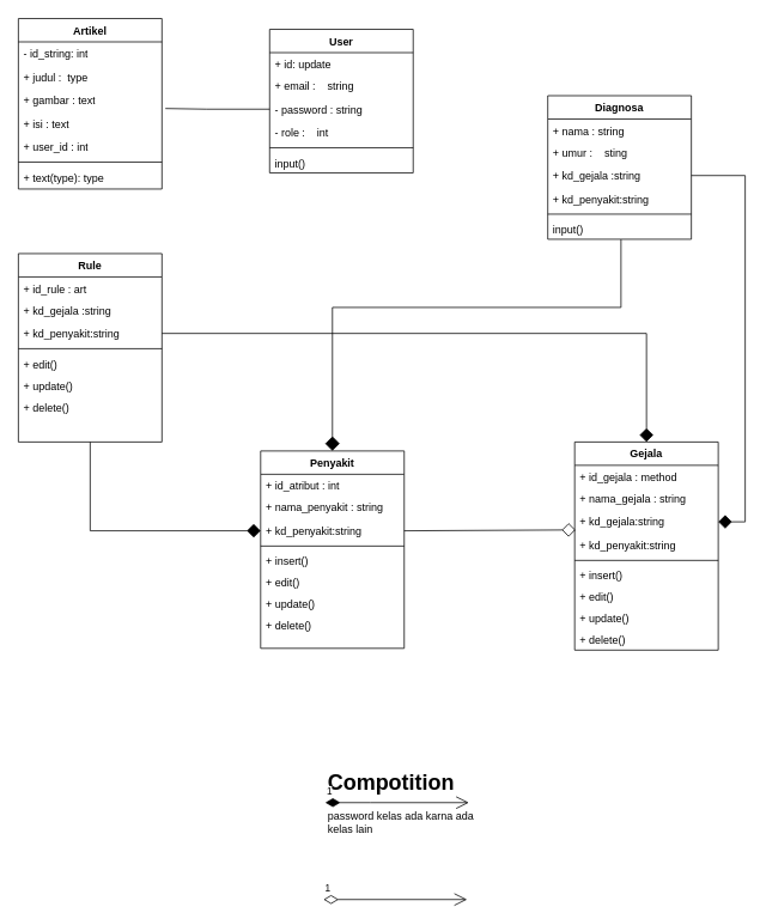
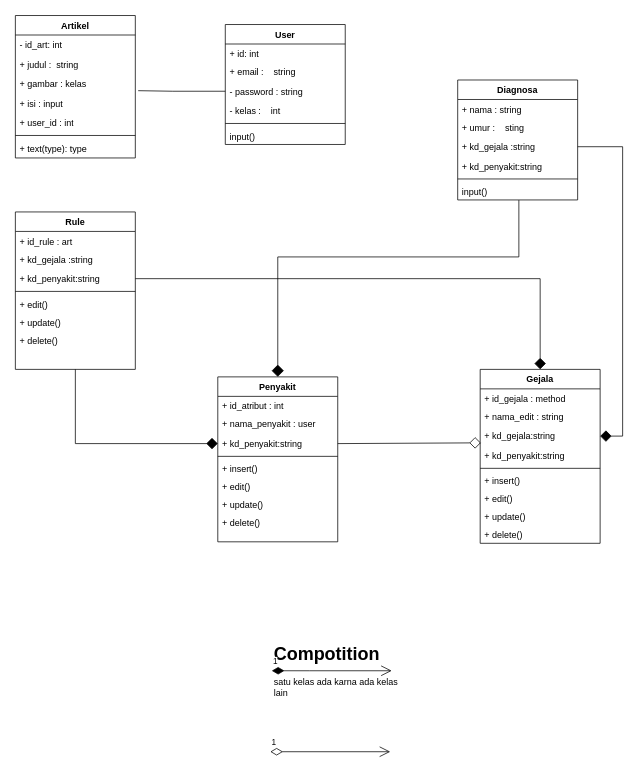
- <mxCell id="49" value="- id_string: int" style="text;strokeColor=none;fillColor=none;align=left;verticalAlign=top;spacingLeft=4;spacingRight=4;overflow=hidden;rotatable=0;points=[[0,0.5],[1,0.5]];portConstraint=eastwest;whiteSpace=wrap;html=1;" parent="48" vertex="1"><mxGeometry y="26" width="160" height="26" as="geometry" /></mxCell>
+ <mxCell id="49" value="- id_art: int" style="text;strokeColor=none;fillColor=none;align=left;verticalAlign=top;spacingLeft=4;spacingRight=4;overflow=hidden;rotatable=0;points=[[0,0.5],[1,0.5]];portConstraint=eastwest;whiteSpace=wrap;html=1;" parent="48" vertex="1"><mxGeometry y="26" width="160" height="26" as="geometry" /></mxCell>
- <mxCell id="3" value="+ id: update" style="text;align=left;verticalAlign=top;spacingLeft=4;spacingRight=4;overflow=hidden;rotatable=0;points=[[0,0.5],[1,0.5]];portConstraint=eastwest;" parent="2" vertex="1"><mxGeometry y="26" width="160" height="24" as="geometry" /></mxCell>
+ <mxCell id="3" value="+ id: int" style="text;align=left;verticalAlign=top;spacingLeft=4;spacingRight=4;overflow=hidden;rotatable=0;points=[[0,0.5],[1,0.5]];portConstraint=eastwest;" parent="2" vertex="1"><mxGeometry y="26" width="160" height="24" as="geometry" /></mxCell>
- <mxCell id="50" value="+ judul :&amp;nbsp; type" style="text;strokeColor=none;fillColor=none;align=left;verticalAlign=top;spacingLeft=4;spacingRight=4;overflow=hidden;rotatable=0;points=[[0,0.5],[1,0.5]];portConstraint=eastwest;whiteSpace=wrap;html=1;" parent="48" vertex="1"><mxGeometry y="52" width="160" height="26" as="geometry" /></mxCell>
+ <mxCell id="50" value="+ judul :&amp;nbsp; string" style="text;strokeColor=none;fillColor=none;align=left;verticalAlign=top;spacingLeft=4;spacingRight=4;overflow=hidden;rotatable=0;points=[[0,0.5],[1,0.5]];portConstraint=eastwest;whiteSpace=wrap;html=1;" parent="48" vertex="1"><mxGeometry y="52" width="160" height="26" as="geometry" /></mxCell>
- <mxCell id="51" value="+ gambar : text" style="text;strokeColor=none;fillColor=none;align=left;verticalAlign=top;spacingLeft=4;spacingRight=4;overflow=hidden;rotatable=0;points=[[0,0.5],[1,0.5]];portConstraint=eastwest;whiteSpace=wrap;html=1;" parent="48" vertex="1"><mxGeometry y="78" width="160" height="26" as="geometry" /></mxCell>
+ <mxCell id="51" value="+ gambar : kelas" style="text;strokeColor=none;fillColor=none;align=left;verticalAlign=top;spacingLeft=4;spacingRight=4;overflow=hidden;rotatable=0;points=[[0,0.5],[1,0.5]];portConstraint=eastwest;whiteSpace=wrap;html=1;" parent="48" vertex="1"><mxGeometry y="78" width="160" height="26" as="geometry" /></mxCell>
- <mxCell id="52" value="+ isi : text" style="text;strokeColor=none;fillColor=none;align=left;verticalAlign=top;spacingLeft=4;spacingRight=4;overflow=hidden;rotatable=0;points=[[0,0.5],[1,0.5]];portConstraint=eastwest;whiteSpace=wrap;html=1;" parent="48" vertex="1"><mxGeometry y="104" width="160" height="26" as="geometry" /></mxCell>
+ <mxCell id="52" value="+ isi : input" style="text;strokeColor=none;fillColor=none;align=left;verticalAlign=top;spacingLeft=4;spacingRight=4;overflow=hidden;rotatable=0;points=[[0,0.5],[1,0.5]];portConstraint=eastwest;whiteSpace=wrap;html=1;" parent="48" vertex="1"><mxGeometry y="104" width="160" height="26" as="geometry" /></mxCell>
- <mxCell id="6" value="- role :    int" style="text;align=left;verticalAlign=top;spacingLeft=4;spacingRight=4;overflow=hidden;rotatable=0;points=[[0,0.5],[1,0.5]];portConstraint=eastwest;rounded=0;shadow=0;html=0;" parent="2" vertex="1"><mxGeometry y="102" width="160" height="26" as="geometry" /></mxCell>
+ <mxCell id="6" value="- kelas :    int" style="text;align=left;verticalAlign=top;spacingLeft=4;spacingRight=4;overflow=hidden;rotatable=0;points=[[0,0.5],[1,0.5]];portConstraint=eastwest;rounded=0;shadow=0;html=0;" parent="2" vertex="1"><mxGeometry y="102" width="160" height="26" as="geometry" /></mxCell>
- <mxCell id="37" value="+ nama_gejala : string" style="text;align=left;verticalAlign=top;spacingLeft=4;spacingRight=4;overflow=hidden;rotatable=0;points=[[0,0.5],[1,0.5]];portConstraint=eastwest;rounded=0;shadow=0;html=0;" parent="35" vertex="1"><mxGeometry y="50" width="160" height="26" as="geometry" /></mxCell>
+ <mxCell id="37" value="+ nama_edit : string" style="text;align=left;verticalAlign=top;spacingLeft=4;spacingRight=4;overflow=hidden;rotatable=0;points=[[0,0.5],[1,0.5]];portConstraint=eastwest;rounded=0;shadow=0;html=0;" parent="35" vertex="1"><mxGeometry y="50" width="160" height="26" as="geometry" /></mxCell>
- <mxCell id="28" value="+ nama_penyakit : string" style="text;align=left;verticalAlign=top;spacingLeft=4;spacingRight=4;overflow=hidden;rotatable=0;points=[[0,0.5],[1,0.5]];portConstraint=eastwest;rounded=0;shadow=0;html=0;" parent="26" vertex="1"><mxGeometry y="50" width="160" height="26" as="geometry" /></mxCell>
+ <mxCell id="28" value="+ nama_penyakit : user" style="text;align=left;verticalAlign=top;spacingLeft=4;spacingRight=4;overflow=hidden;rotatable=0;points=[[0,0.5],[1,0.5]];portConstraint=eastwest;rounded=0;shadow=0;html=0;" parent="26" vertex="1"><mxGeometry y="50" width="160" height="26" as="geometry" /></mxCell>
- <mxCell id="56" value="&lt;h1&gt;Compotition&lt;/h1&gt;&lt;p&gt;password kelas ada karna ada kelas lain&lt;/p&gt;" style="text;html=1;strokeColor=none;fillColor=none;spacing=5;spacingTop=-20;whiteSpace=wrap;overflow=hidden;rounded=0;" parent="1" vertex="1"><mxGeometry x="360" y="852" width="190" height="120" as="geometry" /></mxCell>
+ <mxCell id="56" value="&lt;h1&gt;Compotition&lt;/h1&gt;&lt;p&gt;satu kelas ada karna ada kelas lain&lt;/p&gt;" style="text;html=1;strokeColor=none;fillColor=none;spacing=5;spacingTop=-20;whiteSpace=wrap;overflow=hidden;rounded=0;" parent="1" vertex="1"><mxGeometry x="360" y="852" width="190" height="120" as="geometry" /></mxCell>
